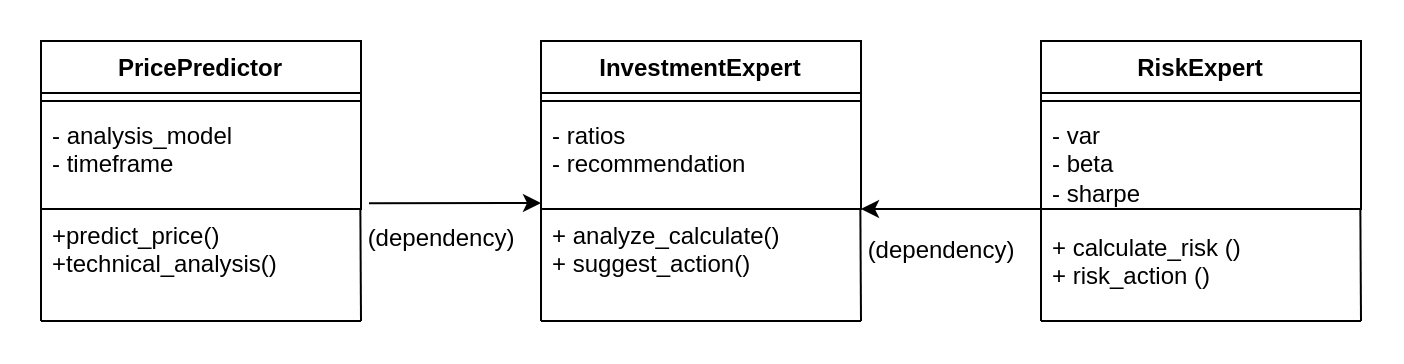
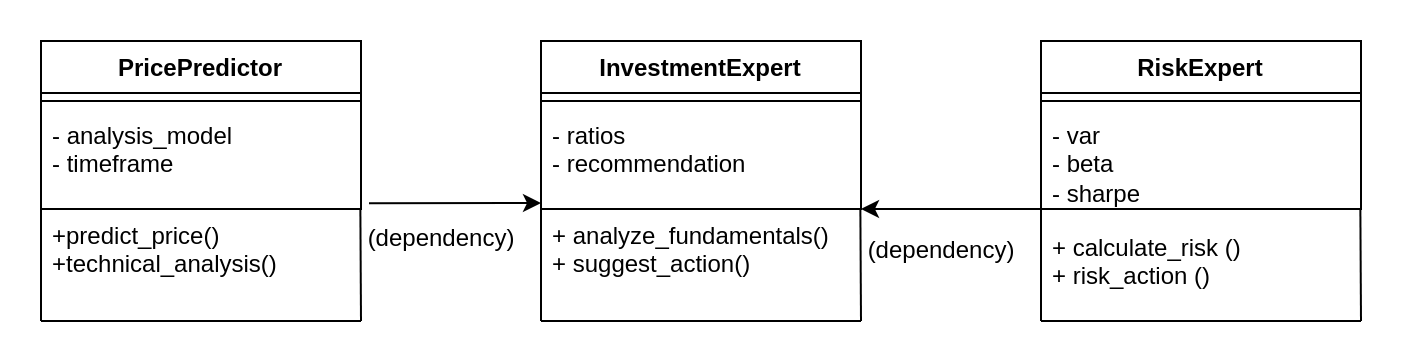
- <mxCell id="12" value="+ analyze_calculate()&lt;div&gt;+ suggest_action()&lt;/div&gt;" style="text;strokeColor=none;fillColor=none;align=left;verticalAlign=top;spacingLeft=4;spacingRight=4;overflow=hidden;rotatable=0;points=[[0,0.5],[1,0.5]];portConstraint=eastwest;whiteSpace=wrap;html=1;" vertex="1" parent="1"><mxGeometry x="270" y="104" width="160" height="56" as="geometry" /></mxCell>
+ <mxCell id="12" value="+ analyze_fundamentals()&lt;div&gt;+ suggest_action()&lt;/div&gt;" style="text;strokeColor=none;fillColor=none;align=left;verticalAlign=top;spacingLeft=4;spacingRight=4;overflow=hidden;rotatable=0;points=[[0,0.5],[1,0.5]];portConstraint=eastwest;whiteSpace=wrap;html=1;" vertex="1" parent="1"><mxGeometry x="270" y="104" width="160" height="56" as="geometry" /></mxCell>
